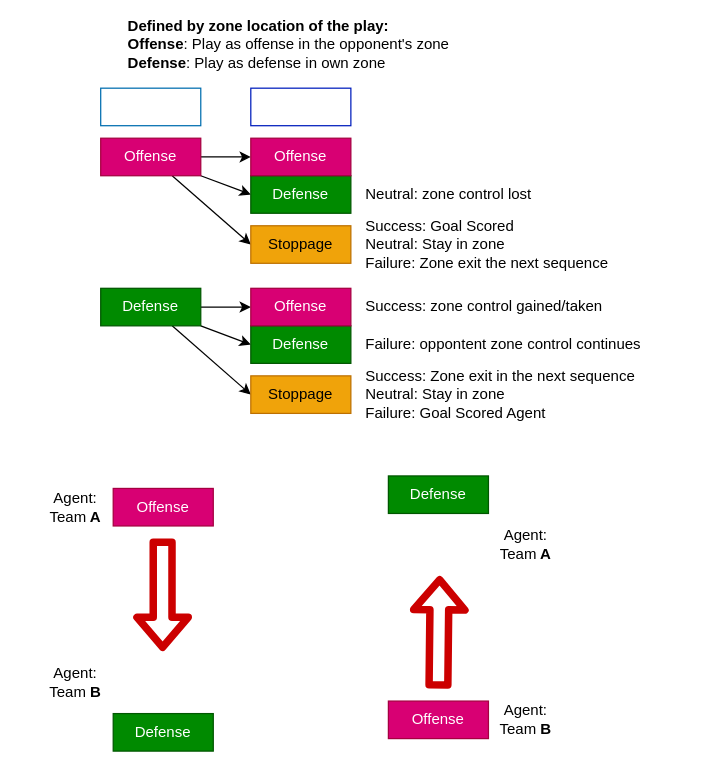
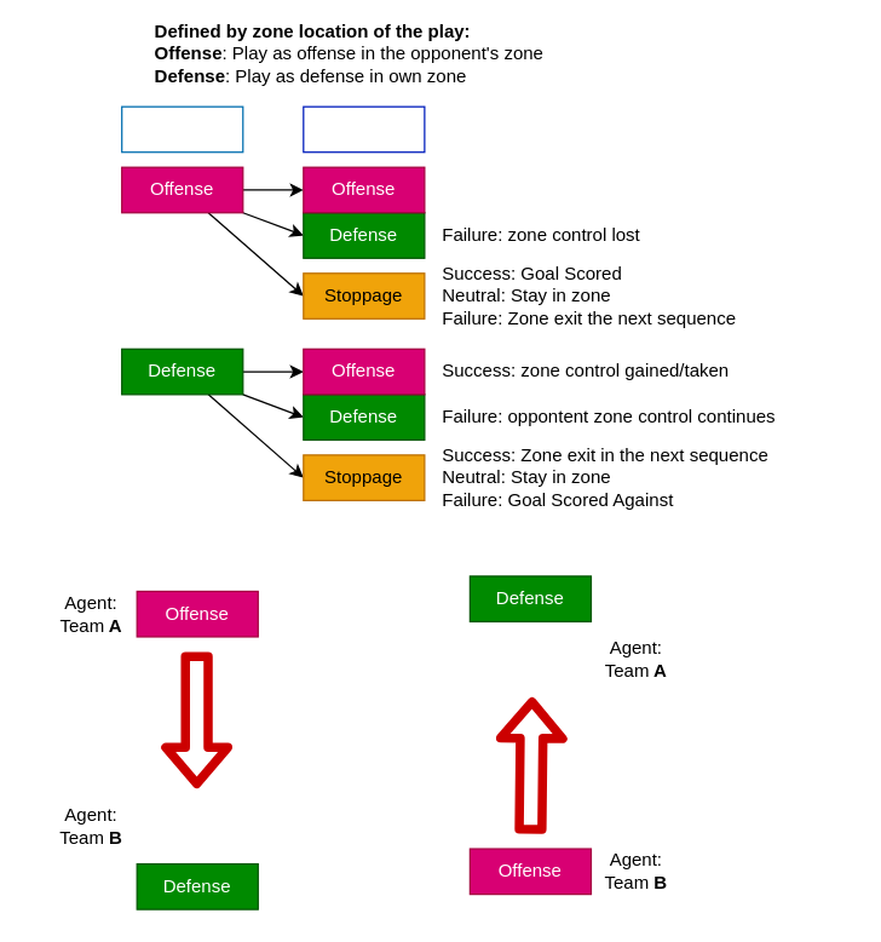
- <mxCell id="19" value="Neutral: zone control lost" style="text;html=1;strokeColor=none;fillColor=none;align=left;verticalAlign=middle;whiteSpace=wrap;rounded=0;" vertex="1" parent="1"><mxGeometry x="290" y="140" width="270" height="30" as="geometry" /></mxCell>
+ <mxCell id="19" value="Failure: zone control lost" style="text;html=1;strokeColor=none;fillColor=none;align=left;verticalAlign=middle;whiteSpace=wrap;rounded=0;" vertex="1" parent="1"><mxGeometry x="290" y="140" width="270" height="30" as="geometry" /></mxCell>
- <mxCell id="25" value="Success: Zone exit in the next sequence&lt;br&gt;Neutral: Stay in zone&lt;br&gt;Failure: Goal Scored Agent" style="text;html=1;strokeColor=none;fillColor=none;align=left;verticalAlign=middle;whiteSpace=wrap;rounded=0;" vertex="1" parent="1"><mxGeometry x="290" y="300" width="270" height="30" as="geometry" /></mxCell>
+ <mxCell id="25" value="Success: Zone exit in the next sequence&lt;br&gt;Neutral: Stay in zone&lt;br&gt;Failure: Goal Scored Against" style="text;html=1;strokeColor=none;fillColor=none;align=left;verticalAlign=middle;whiteSpace=wrap;rounded=0;" vertex="1" parent="1"><mxGeometry x="290" y="300" width="270" height="30" as="geometry" /></mxCell>
